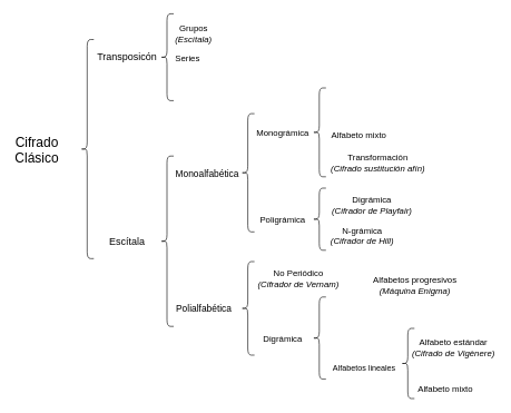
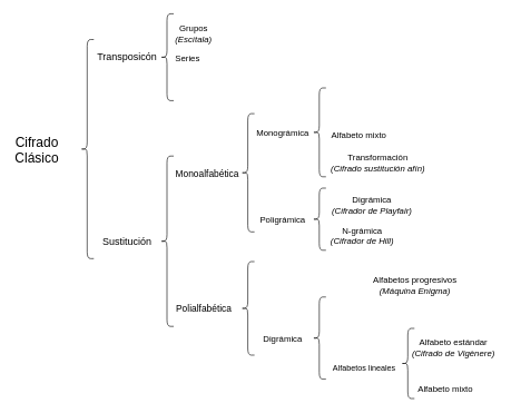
- <mxCell id="4" value="&lt;font style=&quot;font-size: 15px&quot;&gt;Escítala&lt;/font&gt;" style="text;html=1;strokeColor=none;fillColor=none;align=center;verticalAlign=middle;whiteSpace=wrap;rounded=0;" parent="1" vertex="1"><mxGeometry x="150" y="350.5" width="80" height="20" as="geometry" /></mxCell>
+ <mxCell id="4" value="&lt;font style=&quot;font-size: 15px&quot;&gt;Sustitución&lt;/font&gt;" style="text;html=1;strokeColor=none;fillColor=none;align=center;verticalAlign=middle;whiteSpace=wrap;rounded=0;" parent="1" vertex="1"><mxGeometry x="150" y="350.5" width="80" height="20" as="geometry" /></mxCell>
- <mxCell id="13" value="&lt;div style=&quot;font-size: 13px&quot;&gt;&lt;font style=&quot;font-size: 13px&quot;&gt;No Periódico&lt;/font&gt;&lt;/div&gt;&lt;font style=&quot;font-size: 13px&quot;&gt;&lt;i&gt;(Cifrador de Vernam)&lt;/i&gt;&lt;/font&gt;" style="text;html=1;strokeColor=none;fillColor=none;align=center;verticalAlign=middle;whiteSpace=wrap;rounded=0;" parent="1" vertex="1"><mxGeometry x="383" y="396" width="127" height="40" as="geometry" /></mxCell>
